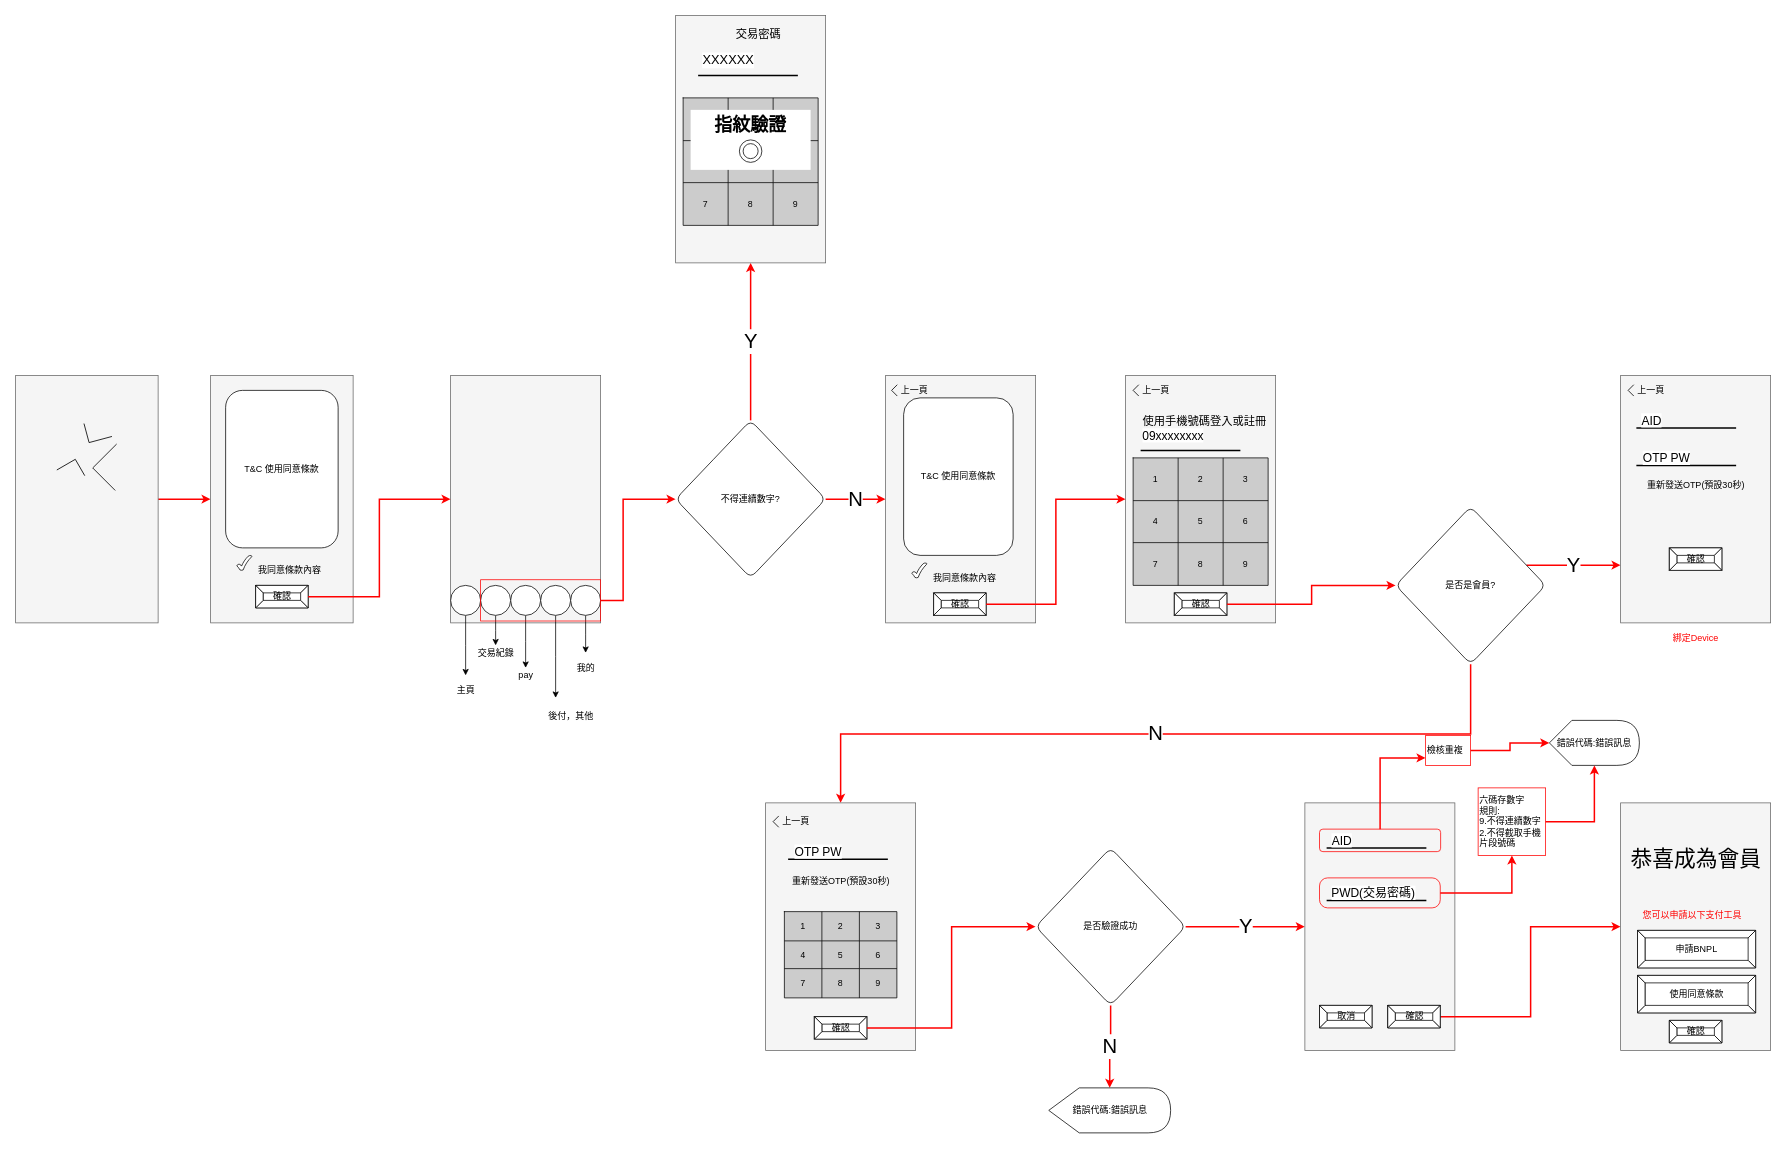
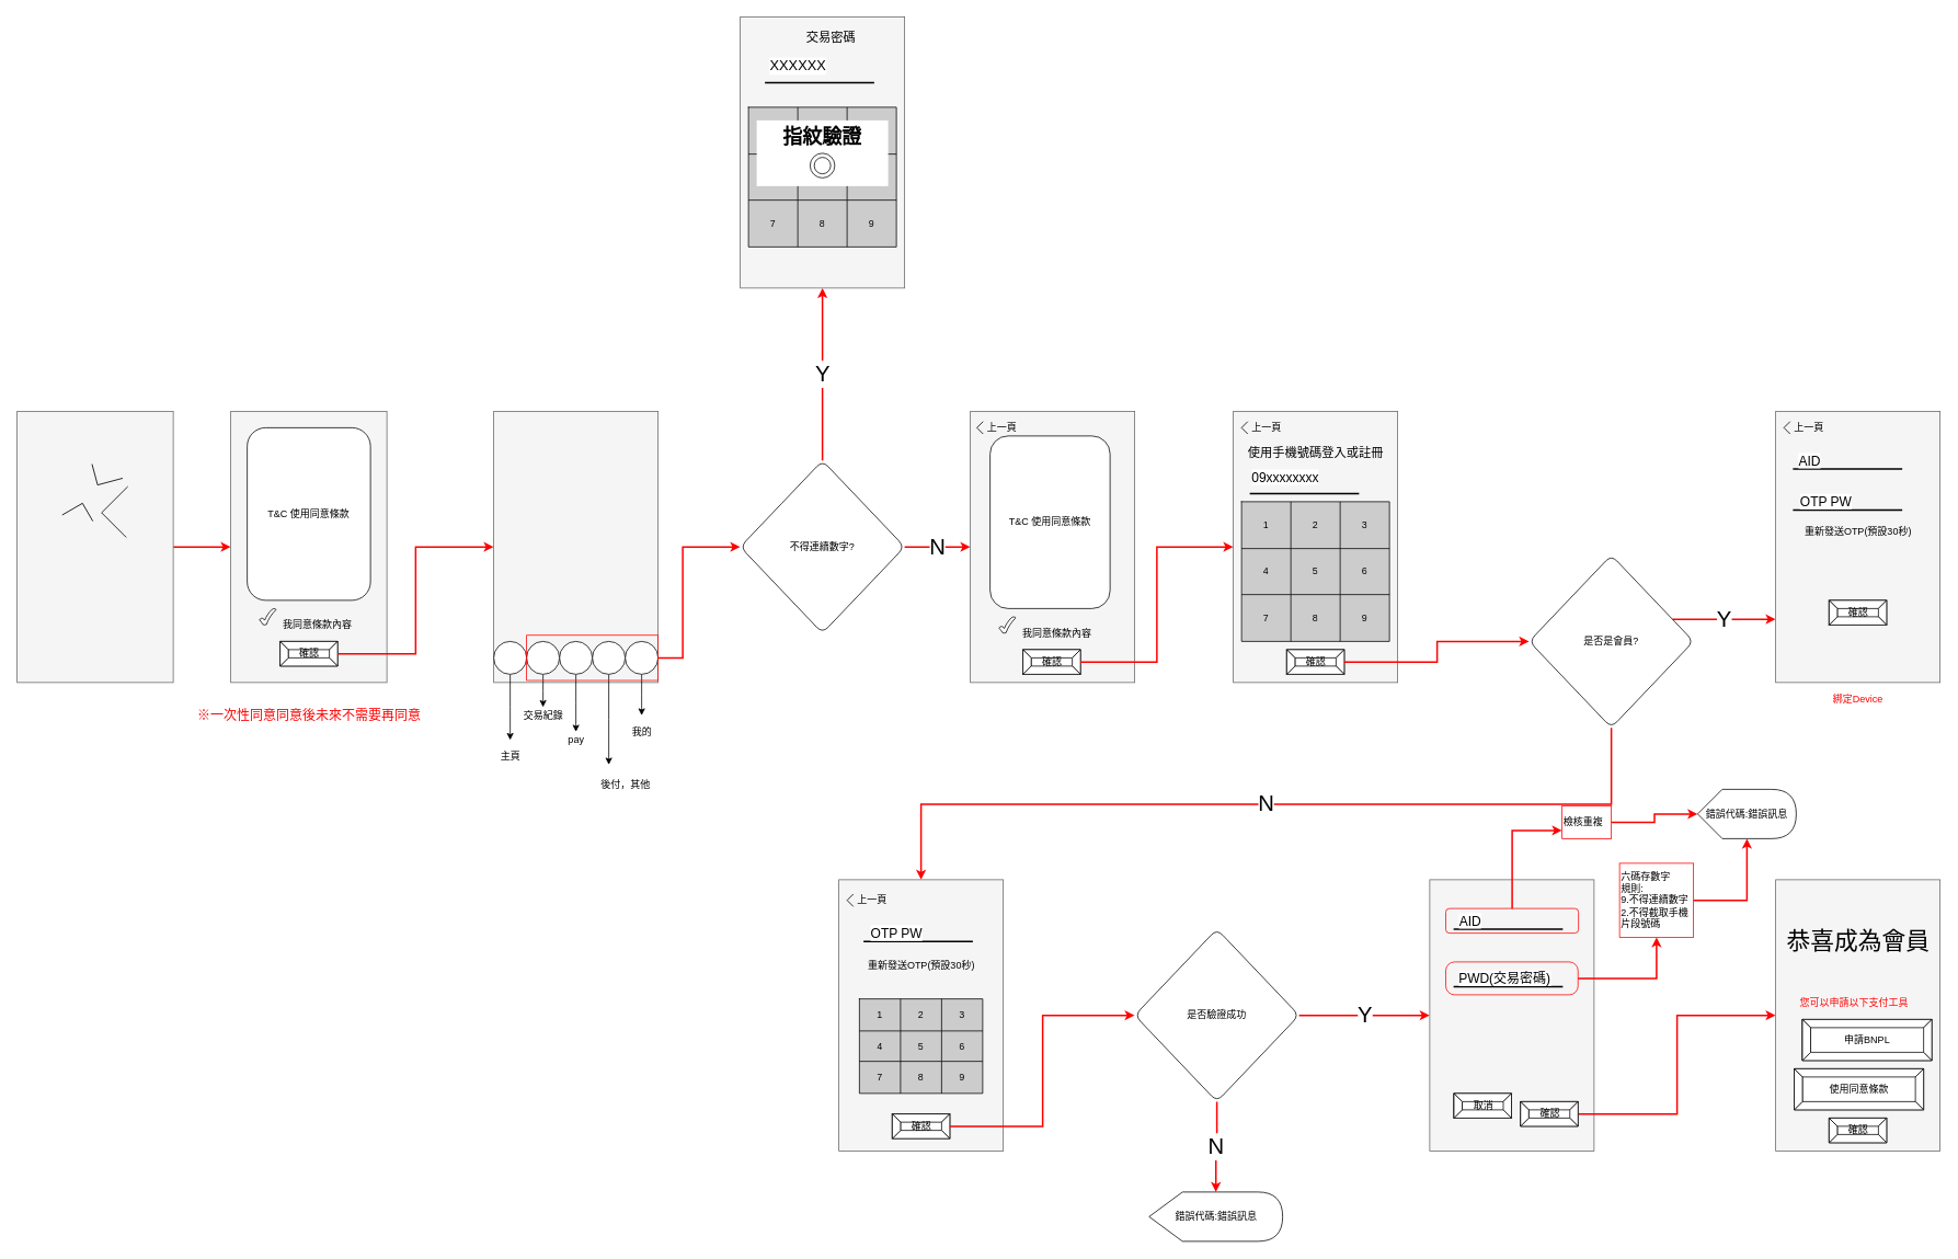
- <mxCell id="58" value="&lt;font style=&quot;font-size: 15px&quot;&gt;使用手機號碼登入或註冊&lt;/font&gt;" style="text;html=1;align=center;verticalAlign=middle;resizable=0;points=[];autosize=1;strokeColor=none;fillColor=none;" parent="56" vertex="1"><mxGeometry x="15" y="50" width="180" height="20" as="geometry" /></mxCell>
+ <mxCell id="58" value="&lt;font style=&quot;font-size: 15px&quot;&gt;使用手機號碼登入或註冊&lt;/font&gt;" style="text;html=1;align=center;verticalAlign=middle;resizable=0;points=[];autosize=1;strokeColor=none;fillColor=none;" parent="56" vertex="1"><mxGeometry x="10" y="40" width="180" height="20" as="geometry" /></mxCell>
+ <mxCell id="4" value="&lt;font color=&quot;#ff0000&quot; style=&quot;font-size: 16px&quot;&gt;※一次性同意同意後未來不需要再同意&lt;/font&gt;" style="text;html=1;align=center;verticalAlign=middle;resizable=0;points=[];autosize=1;strokeColor=none;fillColor=none;" parent="1" vertex="1"><mxGeometry x="230" y="860" width="290" height="20" as="geometry" /></mxCell>
- <mxCell id="146" value="申請BNPL" style="labelPosition=center;verticalLabelPosition=middle;align=center;html=1;shape=mxgraph.basic.button;dx=10;rounded=1;glass=0;sketch=0;strokeColor=default;strokeWidth=1;fillColor=default;gradientDirection=south;" vertex="1" parent="142"><mxGeometry x="22.53" y="170" width="157.47" height="50" as="geometry" /></mxCell>
+ <mxCell id="146" value="申請BNPL" style="labelPosition=center;verticalLabelPosition=middle;align=center;html=1;shape=mxgraph.basic.button;dx=10;rounded=1;glass=0;sketch=0;strokeColor=default;strokeWidth=1;fillColor=default;gradientDirection=south;" vertex="1" parent="142"><mxGeometry x="32.53" y="170" width="157.47" height="50" as="geometry" /></mxCell>
- <mxCell id="149" value="取消" style="labelPosition=center;verticalLabelPosition=middle;align=center;html=1;shape=mxgraph.basic.button;dx=10;rounded=1;glass=0;sketch=0;strokeColor=default;strokeWidth=1;fillColor=default;gradientDirection=south;" vertex="1" parent="1"><mxGeometry x="1758.5" y="1340" width="70" height="30" as="geometry" /></mxCell>
+ <mxCell id="149" value="取消" style="labelPosition=center;verticalLabelPosition=middle;align=center;html=1;shape=mxgraph.basic.button;dx=10;rounded=1;glass=0;sketch=0;strokeColor=default;strokeWidth=1;fillColor=default;gradientDirection=south;" vertex="1" parent="1"><mxGeometry x="1768.5" y="1330" width="70" height="30" as="geometry" /></mxCell>
